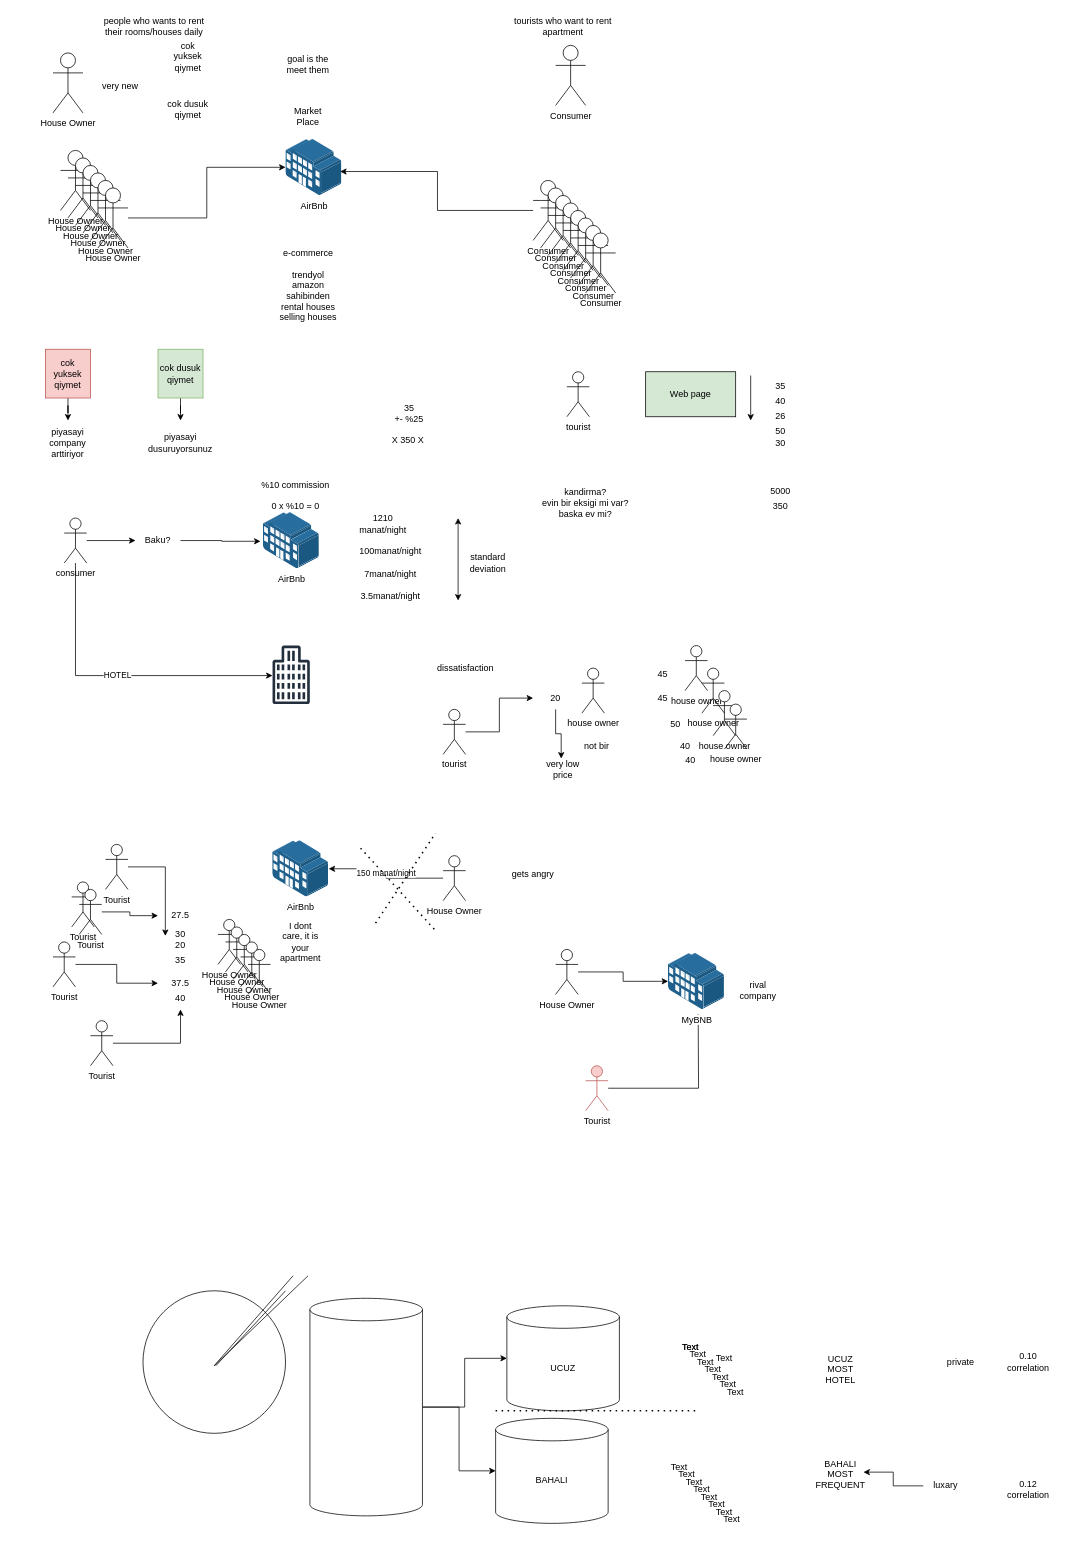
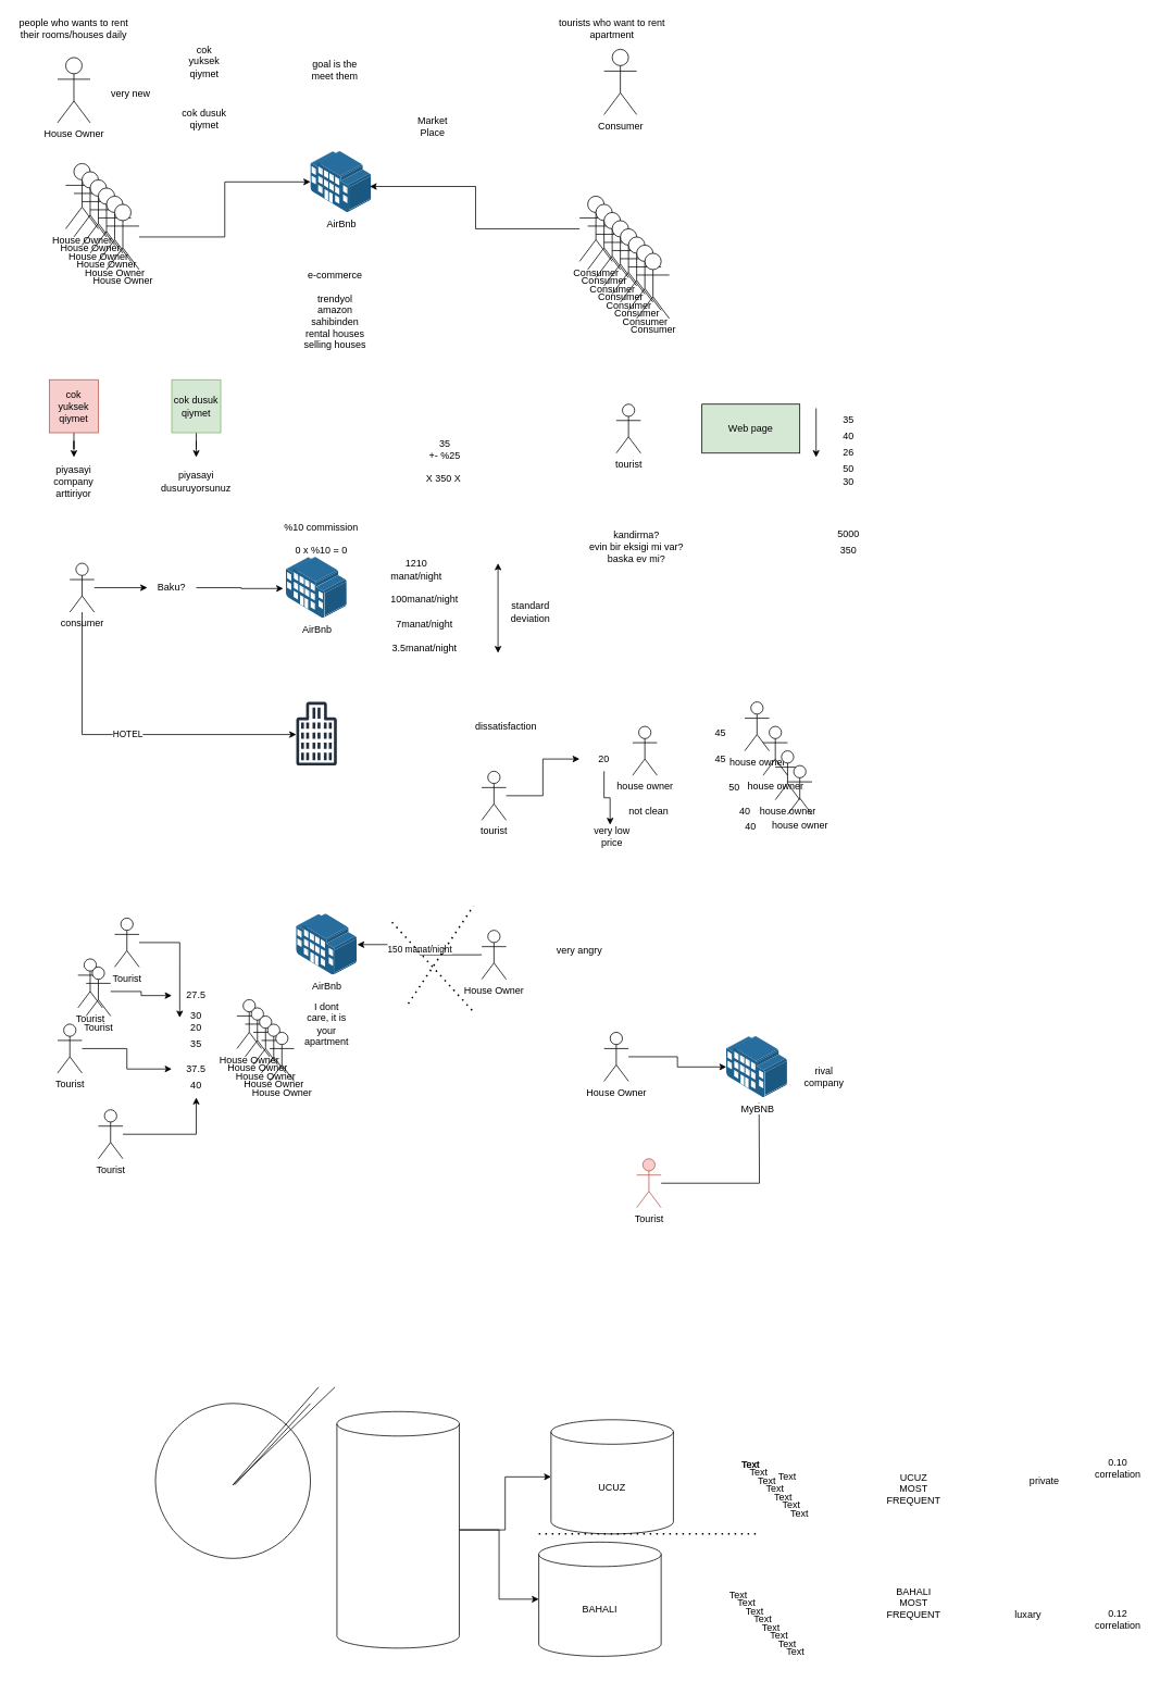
- <mxCell id="20" value="people who wants to rent their rooms/houses daily" style="text;html=1;align=center;verticalAlign=middle;whiteSpace=wrap;rounded=0;" vertex="1" parent="1"><mxGeometry x="135" y="20" width="140" height="30" as="geometry" /></mxCell>
+ <mxCell id="20" value="people who wants to rent their rooms/houses daily" style="text;html=1;align=center;verticalAlign=middle;whiteSpace=wrap;rounded=0;" vertex="1" parent="1"><mxGeometry x="20" y="20" width="140" height="30" as="geometry" /></mxCell>
- <mxCell id="23" value="Market Place" style="text;html=1;align=center;verticalAlign=middle;whiteSpace=wrap;rounded=0;" vertex="1" parent="1"><mxGeometry x="380" y="140" width="60" height="30" as="geometry" /></mxCell>
+ <mxCell id="23" value="Market Place" style="text;html=1;align=center;verticalAlign=middle;whiteSpace=wrap;rounded=0;" vertex="1" parent="1"><mxGeometry x="500" y="140" width="60" height="30" as="geometry" /></mxCell>
- <mxCell id="98" value="not bir" style="text;html=1;align=center;verticalAlign=middle;whiteSpace=wrap;rounded=0;" vertex="1" parent="1"><mxGeometry x="765" y="980" width="60" height="30" as="geometry" /></mxCell>
+ <mxCell id="98" value="not clean" style="text;html=1;align=center;verticalAlign=middle;whiteSpace=wrap;rounded=0;" vertex="1" parent="1"><mxGeometry x="765" y="980" width="60" height="30" as="geometry" /></mxCell>
- <mxCell id="77" value="gets angry" style="text;html=1;align=center;verticalAlign=middle;whiteSpace=wrap;rounded=0;" vertex="1" parent="1"><mxGeometry x="680" y="1150" width="60" height="30" as="geometry" /></mxCell>
+ <mxCell id="77" value="very angry" style="text;html=1;align=center;verticalAlign=middle;whiteSpace=wrap;rounded=0;" vertex="1" parent="1"><mxGeometry x="680" y="1150" width="60" height="30" as="geometry" /></mxCell>
- <mxCell id="144" value="0.10 correlation" style="text;html=1;align=center;verticalAlign=middle;whiteSpace=wrap;rounded=0;" vertex="1" parent="1"><mxGeometry x="1340" y="1800" width="60" height="30" as="geometry" /></mxCell>
+ <mxCell id="144" value="0.10 correlation" style="text;html=1;align=center;verticalAlign=middle;whiteSpace=wrap;rounded=0;" vertex="1" parent="1"><mxGeometry x="1340" y="1785" width="60" height="30" as="geometry" /></mxCell>
- <mxCell id="137" value="UCUZ&lt;br&gt;MOST HOTEL" style="text;html=1;align=center;verticalAlign=middle;whiteSpace=wrap;rounded=0;" vertex="1" parent="1"><mxGeometry x="1090" y="1810" width="60" height="30" as="geometry" /></mxCell>
+ <mxCell id="137" value="UCUZ&lt;br&gt;MOST FREQUENT" style="text;html=1;align=center;verticalAlign=middle;whiteSpace=wrap;rounded=0;" vertex="1" parent="1"><mxGeometry x="1090" y="1810" width="60" height="30" as="geometry" /></mxCell>
- <mxCell id="142" style="edgeStyle=orthogonalEdgeStyle;rounded=0;orthogonalLoop=1;jettySize=auto;html=1;entryX=1.005;entryY=0.39;entryDx=0;entryDy=0;entryPerimeter=0;" edge="1" parent="1" source="141" target="138"><mxGeometry relative="1" as="geometry" /></mxCell>
